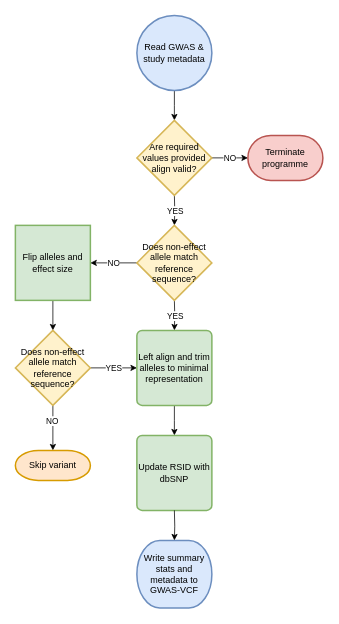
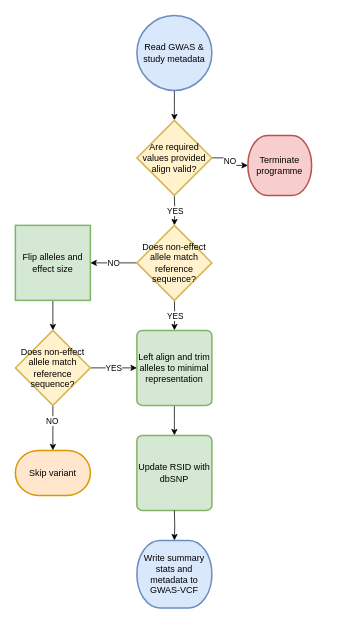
- <mxCell id="13" value="Terminate programme" style="strokeWidth=2;html=1;shape=mxgraph.flowchart.terminator;whiteSpace=wrap;fillColor=#f8cecc;strokeColor=#b85450;" parent="1" vertex="1"><mxGeometry x="330" y="180" width="100" height="60" as="geometry" /></mxCell>
+ <mxCell id="13" value="Terminate programme" style="strokeWidth=2;html=1;shape=mxgraph.flowchart.terminator;whiteSpace=wrap;fillColor=#f8cecc;strokeColor=#b85450;" parent="1" vertex="1"><mxGeometry x="330" y="180" width="85" height="80" as="geometry" /></mxCell>
- <mxCell id="23" value="Skip variant" style="strokeWidth=2;html=1;shape=mxgraph.flowchart.terminator;whiteSpace=wrap;fillColor=#ffe6cc;strokeColor=#d79b00;" parent="1" vertex="1"><mxGeometry x="20" y="600" width="100" height="40" as="geometry" /></mxCell>
+ <mxCell id="23" value="Skip variant" style="strokeWidth=2;html=1;shape=mxgraph.flowchart.terminator;whiteSpace=wrap;fillColor=#ffe6cc;strokeColor=#d79b00;" parent="1" vertex="1"><mxGeometry x="20" y="600" width="100" height="60" as="geometry" /></mxCell>
